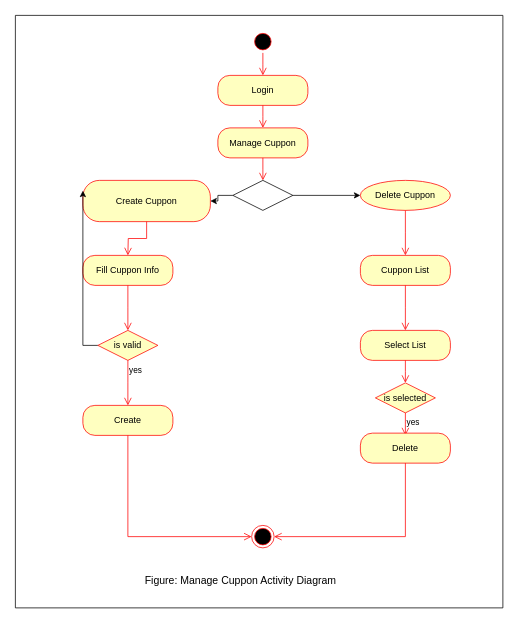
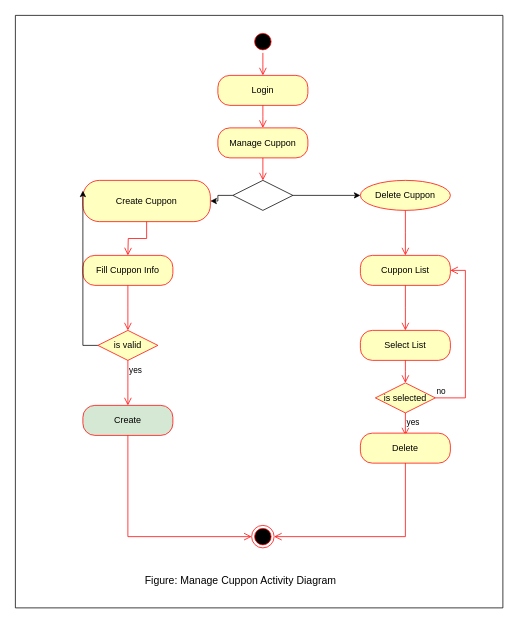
+ <mxCell id="27" value="no" style="edgeStyle=orthogonalEdgeStyle;html=1;align=left;verticalAlign=bottom;endArrow=open;endSize=8;strokeColor=#ff0000;rounded=0;entryX=1;entryY=0.5;entryDx=0;entryDy=0;exitX=1;exitY=0.5;exitDx=0;exitDy=0;" parent="1" source="26" target="22" edge="1"><mxGeometry x="-1" relative="1" as="geometry"><mxPoint x="680" y="530" as="targetPoint" /><Array as="points"><mxPoint x="620" y="530" /><mxPoint x="620" y="360" /></Array></mxGeometry></mxCell>
- <mxCell id="20" value="Create" style="rounded=1;whiteSpace=wrap;html=1;arcSize=40;fontColor=#000000;fillColor=#ffffc0;strokeColor=#ff0000;" parent="1" vertex="1"><mxGeometry x="110" y="540" width="120" height="40" as="geometry" /></mxCell>
+ <mxCell id="20" value="Create" style="rounded=1;whiteSpace=wrap;html=1;arcSize=40;fontColor=#000000;fillColor=#d5e8d4;strokeColor=#ff0000;" parent="1" vertex="1"><mxGeometry x="110" y="540" width="120" height="40" as="geometry" /></mxCell>
